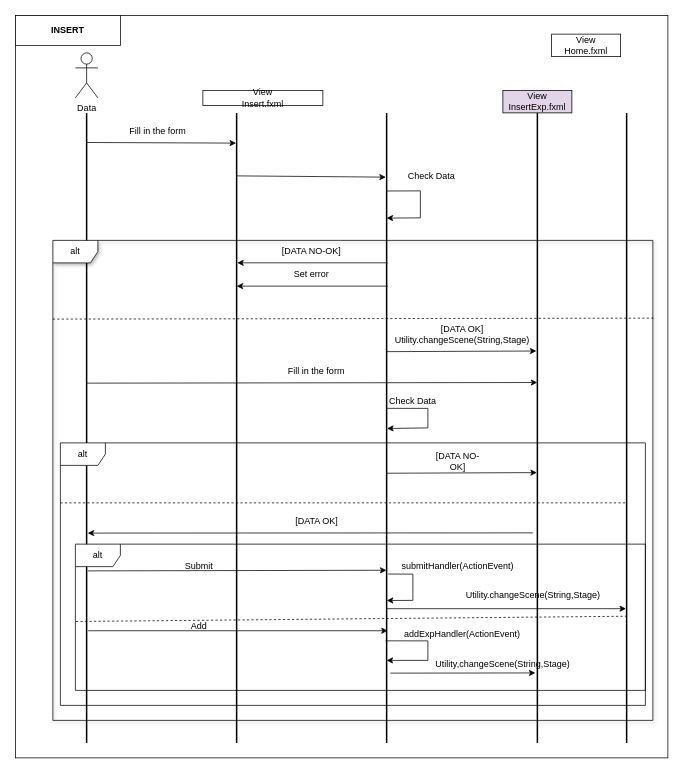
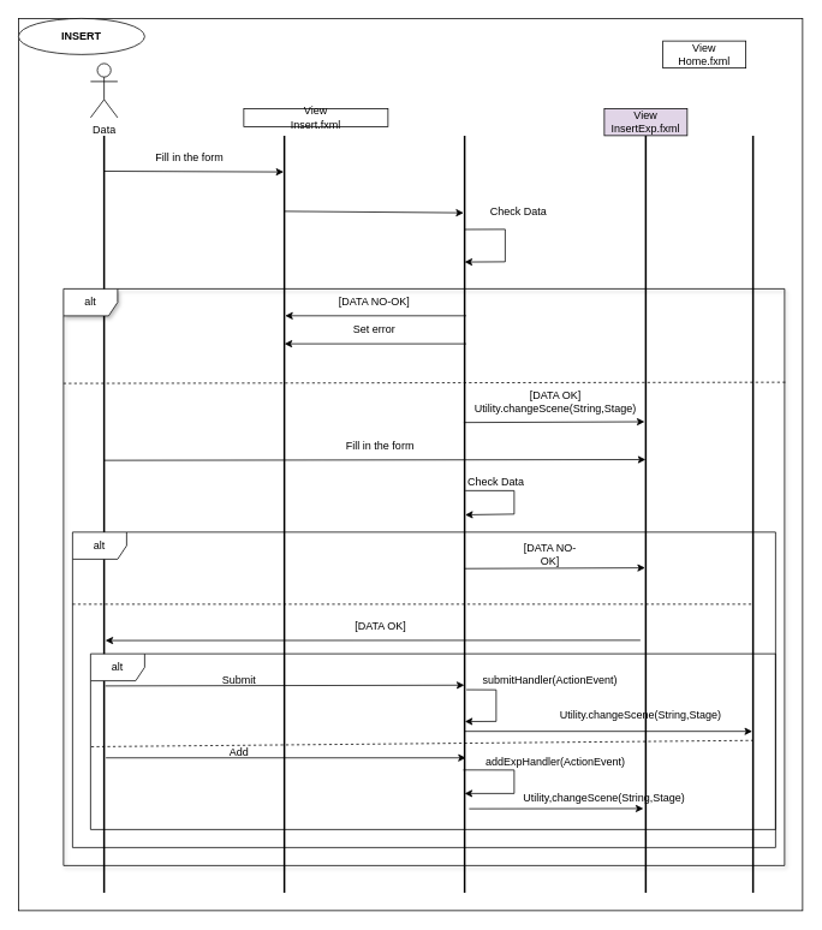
- <mxCell id="49" value="&lt;b&gt;INSERT&lt;/b&gt;" style="rounded=0;whiteSpace=wrap;html=1;" parent="1" vertex="1"><mxGeometry x="20" y="20" width="140" height="40" as="geometry" /></mxCell>
+ <mxCell id="49" value="&lt;b&gt;INSERT&lt;/b&gt;" style="ellipse;whiteSpace=wrap;html=1;" parent="1" vertex="1"><mxGeometry x="20" y="20" width="140" height="40" as="geometry" /></mxCell>
